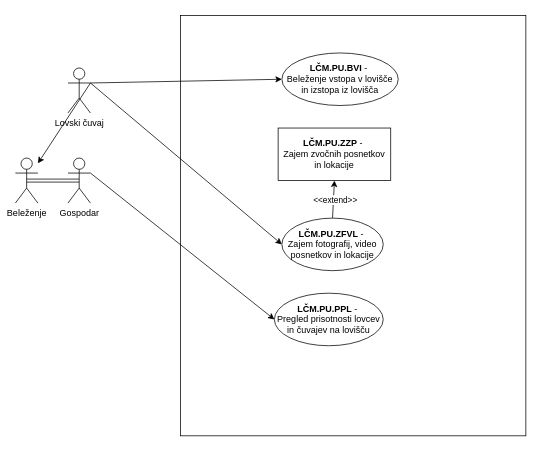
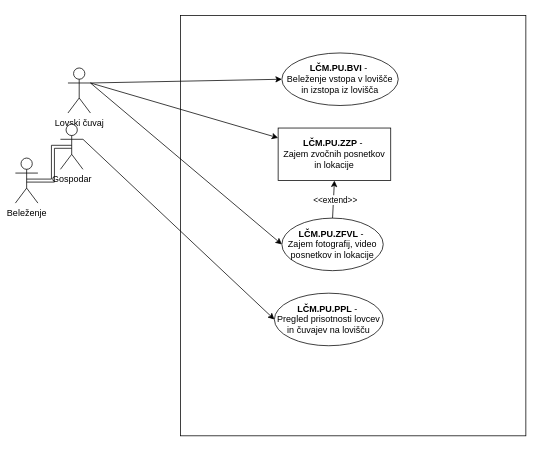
- <mxCell id="8" value="" style="endArrow=classic;html=1;rounded=0;exitX=1;exitY=0.333;exitDx=0;exitDy=0;exitPerimeter=0;" parent="1" source="3" target="5" edge="1"><mxGeometry width="50" height="50" relative="1" as="geometry"><mxPoint x="430" y="320" as="sourcePoint" /><mxPoint x="480" y="270" as="targetPoint" /></mxGeometry></mxCell>
+ <mxCell id="8" value="" style="endArrow=classic;html=1;rounded=0;exitX=1;exitY=0.333;exitDx=0;exitDy=0;exitPerimeter=0;" parent="1" source="3" target="7" edge="1"><mxGeometry width="50" height="50" relative="1" as="geometry"><mxPoint x="430" y="320" as="sourcePoint" /><mxPoint x="480" y="270" as="targetPoint" /></mxGeometry></mxCell>
- <mxCell id="6" value="Gospodar" style="shape=umlActor;verticalLabelPosition=bottom;verticalAlign=top;html=1;outlineConnect=0;" parent="1" vertex="1"><mxGeometry x="90" y="210" width="30" height="60" as="geometry" /></mxCell>
+ <mxCell id="6" value="Gospodar" style="shape=umlActor;verticalLabelPosition=bottom;verticalAlign=top;html=1;outlineConnect=0;" parent="1" vertex="1"><mxGeometry x="80" y="165" width="30" height="60" as="geometry" /></mxCell>
